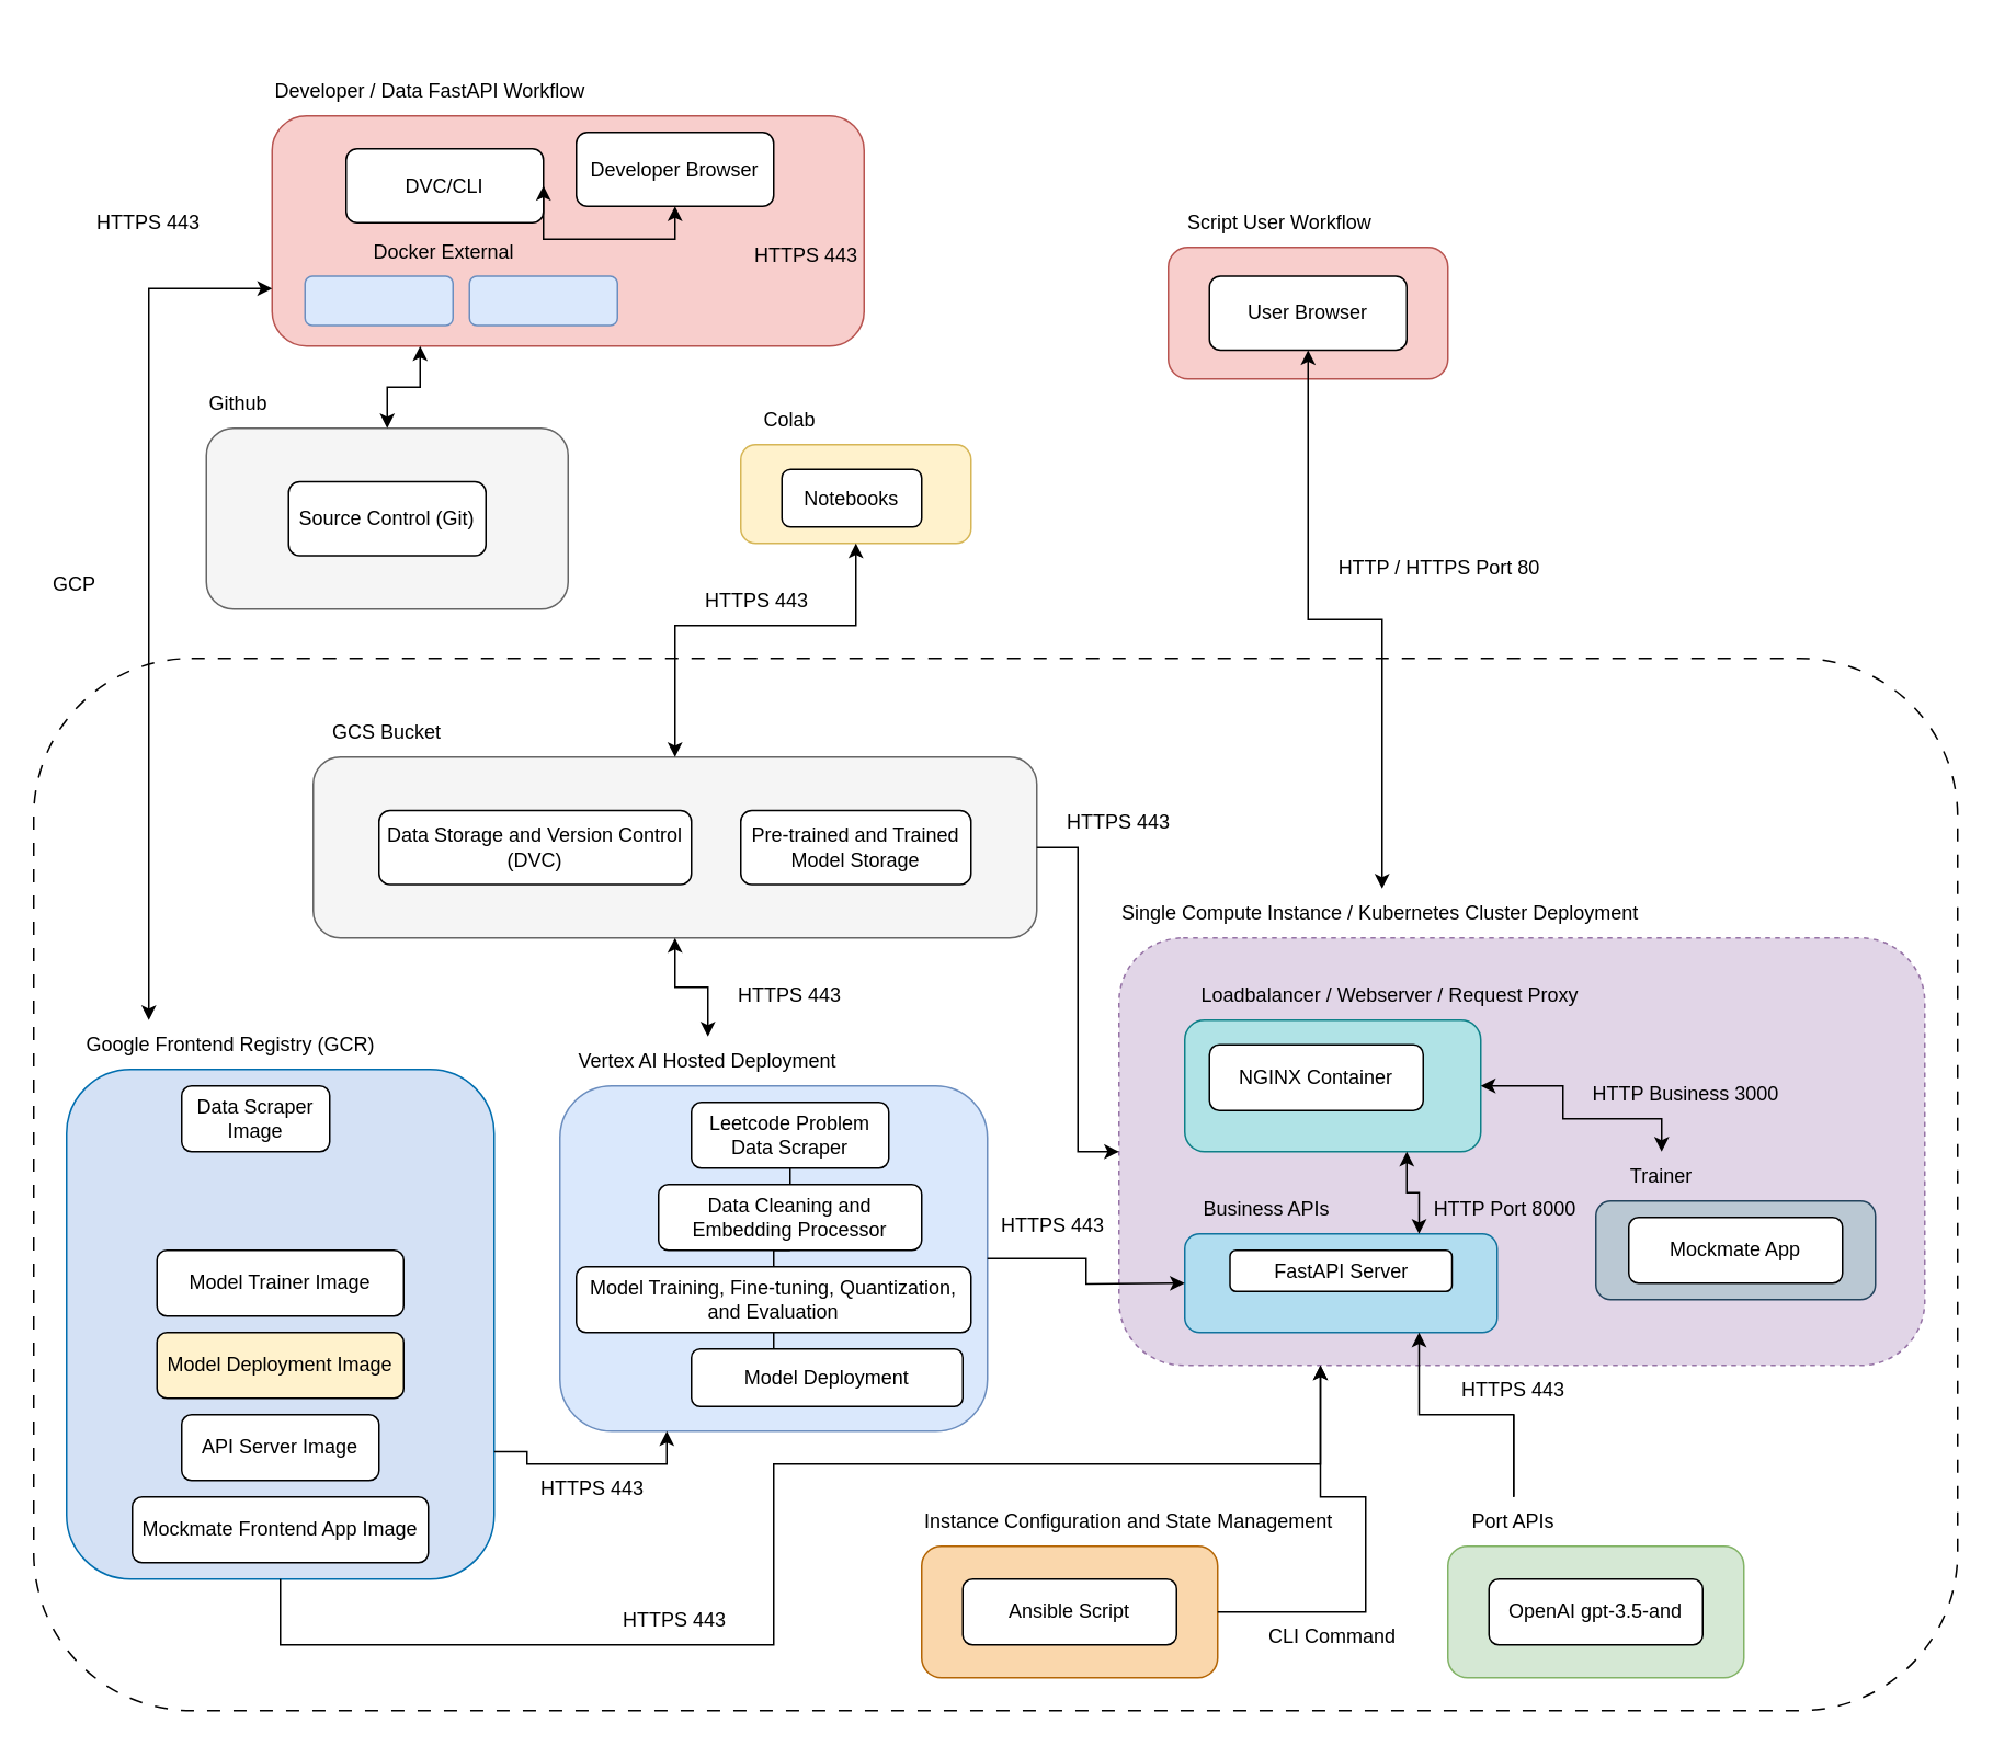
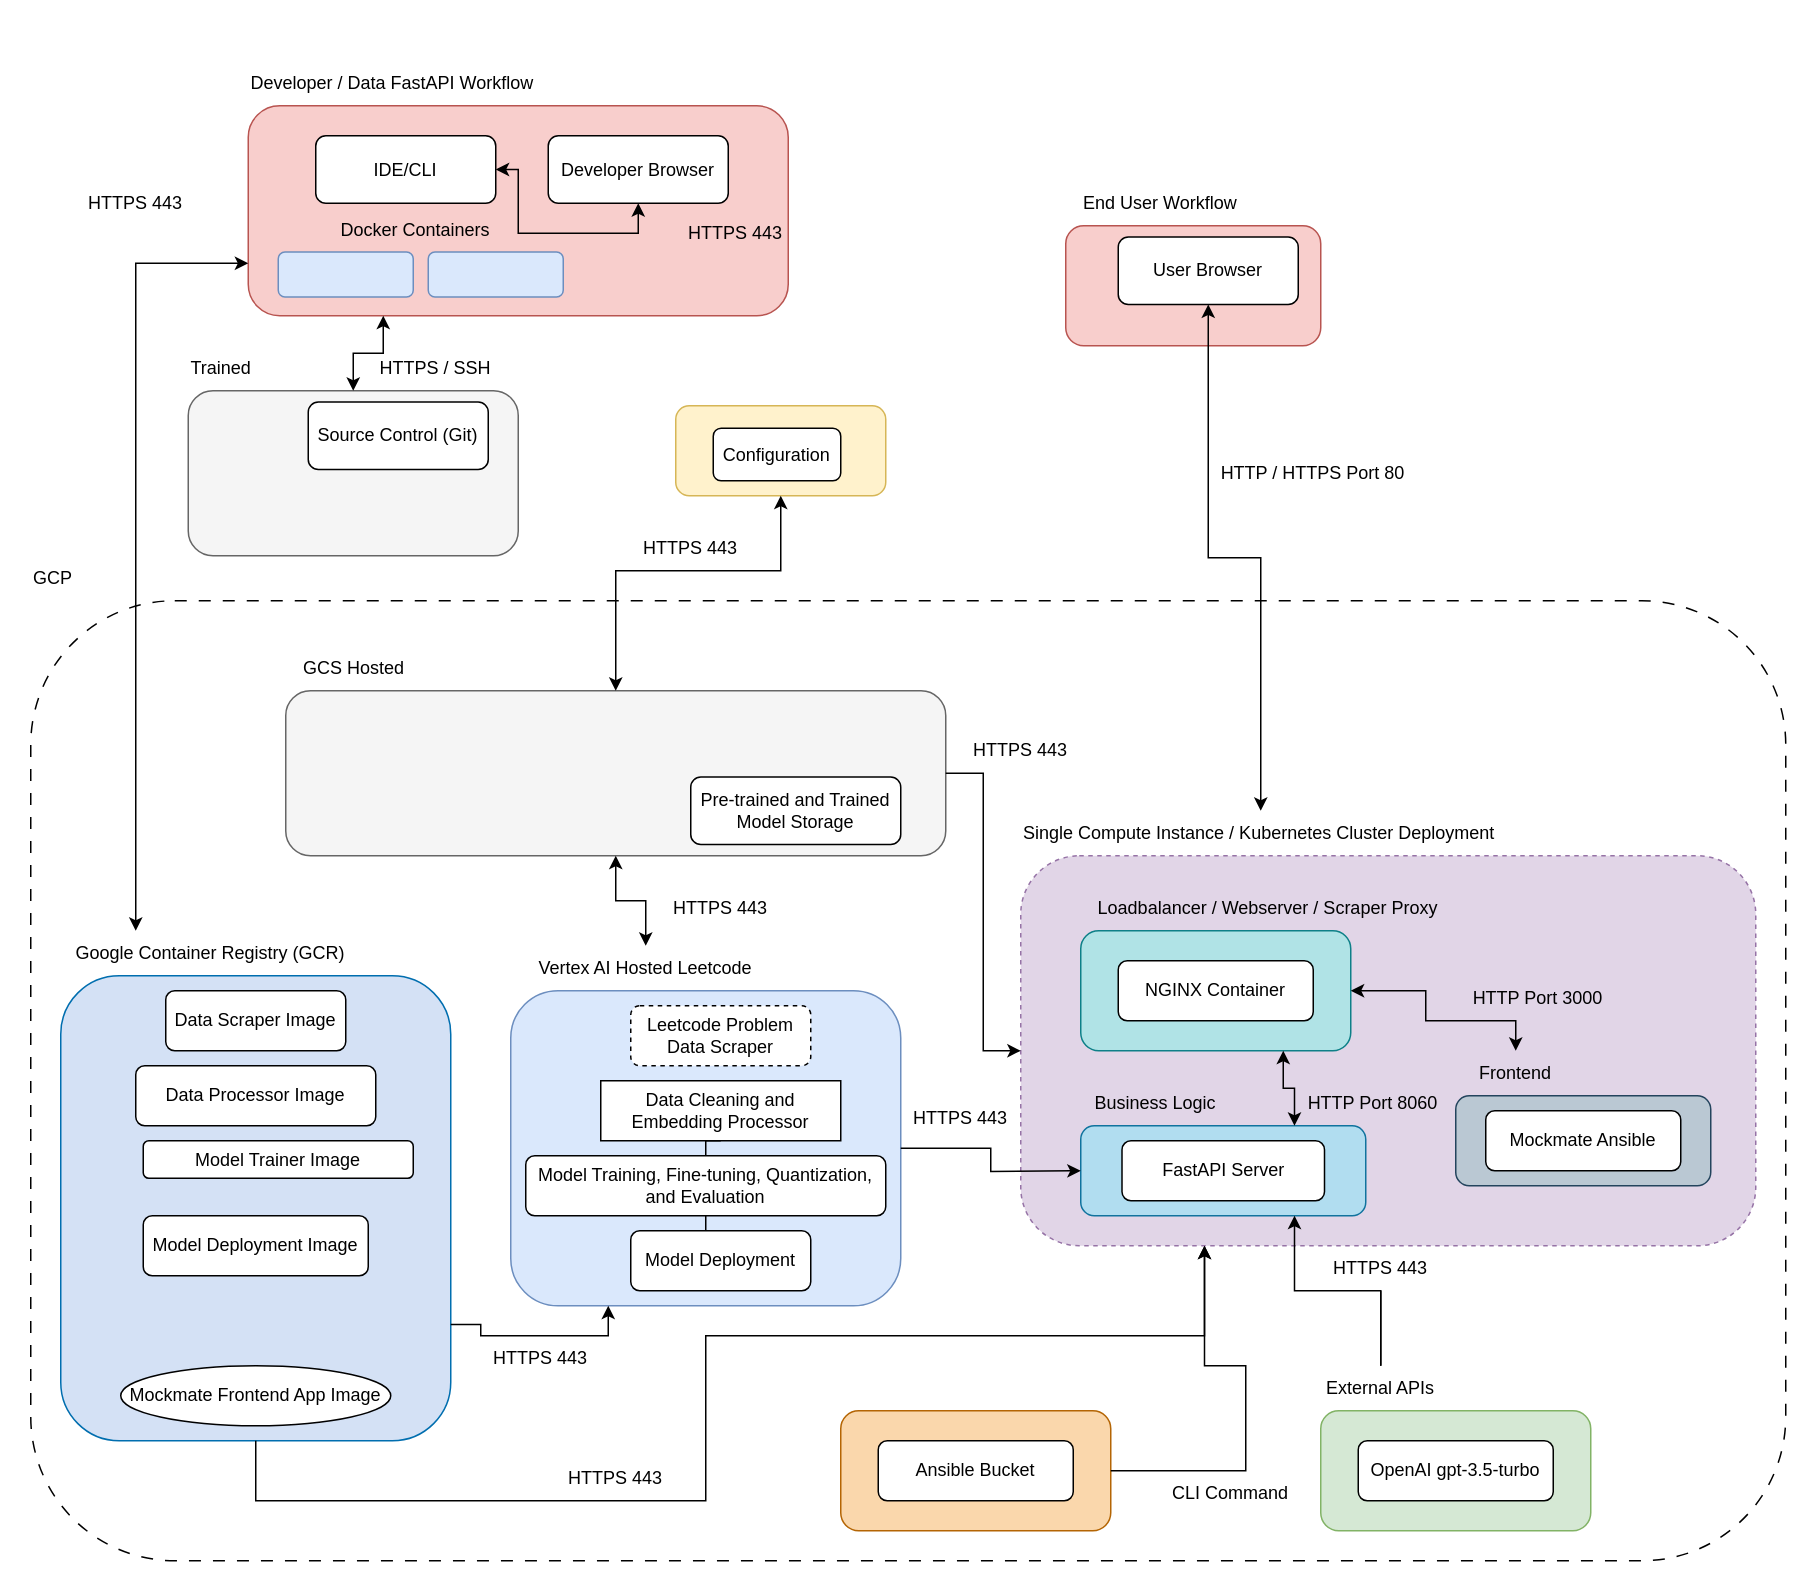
- <mxCell id="40" value="Developer Browser" style="rounded=1;whiteSpace=wrap;html=1;" vertex="1" parent="36"><mxGeometry x="185" y="60" width="120" height="45" as="geometry" /></mxCell>
+ <mxCell id="40" value="Developer Browser" style="rounded=1;whiteSpace=wrap;html=1;" vertex="1" parent="36"><mxGeometry x="200" y="70" width="120" height="45" as="geometry" /></mxCell>
- <mxCell id="38" value="DVC/CLI" style="rounded=1;whiteSpace=wrap;html=1;" parent="36" vertex="1"><mxGeometry x="45" y="70" width="120" height="45" as="geometry" /></mxCell>
+ <mxCell id="38" value="IDE/CLI" style="rounded=1;whiteSpace=wrap;html=1;" parent="36" vertex="1"><mxGeometry x="45" y="70" width="120" height="45" as="geometry" /></mxCell>
- <mxCell id="24" value="Script User Workflow" style="text;html=1;strokeColor=none;fillColor=none;align=left;verticalAlign=middle;whiteSpace=wrap;rounded=0;" vertex="1" parent="21"><mxGeometry x="10" width="190" height="30" as="geometry" /></mxCell>
+ <mxCell id="24" value="End User Workflow" style="text;html=1;strokeColor=none;fillColor=none;align=left;verticalAlign=middle;whiteSpace=wrap;rounded=0;" vertex="1" parent="21"><mxGeometry x="10" width="190" height="30" as="geometry" /></mxCell>
- <mxCell id="43" value="Docker External" style="text;html=1;strokeColor=none;fillColor=none;align=left;verticalAlign=middle;whiteSpace=wrap;rounded=0;" vertex="1" parent="36"><mxGeometry x="60" y="117.5" width="110" height="30" as="geometry" /></mxCell>
+ <mxCell id="43" value="Docker Containers" style="text;html=1;strokeColor=none;fillColor=none;align=left;verticalAlign=middle;whiteSpace=wrap;rounded=0;" vertex="1" parent="36"><mxGeometry x="60" y="117.5" width="110" height="30" as="geometry" /></mxCell>
- <mxCell id="23" value="User Browser" style="rounded=1;whiteSpace=wrap;html=1;" vertex="1" parent="21"><mxGeometry x="25" y="47.5" width="120" height="45" as="geometry" /></mxCell>
+ <mxCell id="23" value="User Browser" style="rounded=1;whiteSpace=wrap;html=1;" vertex="1" parent="21"><mxGeometry x="35" y="37.5" width="120" height="45" as="geometry" /></mxCell>
- <mxCell id="33" value="Github" style="text;html=1;strokeColor=none;fillColor=none;align=left;verticalAlign=middle;whiteSpace=wrap;rounded=0;" parent="31" vertex="1"><mxGeometry width="60" height="30" as="geometry" /></mxCell>
+ <mxCell id="33" value="Trained" style="text;html=1;strokeColor=none;fillColor=none;align=left;verticalAlign=middle;whiteSpace=wrap;rounded=0;" parent="31" vertex="1"><mxGeometry width="60" height="30" as="geometry" /></mxCell>
+ <mxCell id="35" value="HTTPS / SSH" style="text;html=1;strokeColor=none;fillColor=none;align=center;verticalAlign=middle;whiteSpace=wrap;rounded=0;" vertex="1" parent="31"><mxGeometry x="105" width="120" height="30" as="geometry" /></mxCell>
- <mxCell id="6" value="Colab" style="text;html=1;strokeColor=none;fillColor=none;align=center;verticalAlign=middle;whiteSpace=wrap;rounded=0;" parent="3" vertex="1"><mxGeometry width="60" height="30" as="geometry" /></mxCell>
- <mxCell id="5" value="Notebooks" style="rounded=1;whiteSpace=wrap;html=1;" parent="3" vertex="1"><mxGeometry x="25" y="45" width="85" height="35" as="geometry" /></mxCell>
+ <mxCell id="5" value="Configuration" style="rounded=1;whiteSpace=wrap;html=1;" parent="3" vertex="1"><mxGeometry x="25" y="45" width="85" height="35" as="geometry" /></mxCell>
- <mxCell id="34" value="Source Control (Git)" style="rounded=1;whiteSpace=wrap;html=1;" parent="31" vertex="1"><mxGeometry x="50" y="62.5" width="120" height="45" as="geometry" /></mxCell>
+ <mxCell id="34" value="Source Control (Git)" style="rounded=1;whiteSpace=wrap;html=1;" parent="31" vertex="1"><mxGeometry x="80" y="37.5" width="120" height="45" as="geometry" /></mxCell>
- <mxCell id="81" value="HTTP / HTTPS Port 80" style="text;html=1;strokeColor=none;fillColor=none;align=center;verticalAlign=middle;whiteSpace=wrap;rounded=0;" vertex="1" parent="1"><mxGeometry x="800" y="330" width="150" height="30" as="geometry" /></mxCell>
+ <mxCell id="81" value="HTTP / HTTPS Port 80" style="text;html=1;strokeColor=none;fillColor=none;align=center;verticalAlign=middle;whiteSpace=wrap;rounded=0;" vertex="1" parent="1"><mxGeometry x="800" y="300" width="150" height="30" as="geometry" /></mxCell>
- <mxCell id="78" value="GCP" style="text;html=1;strokeColor=none;fillColor=none;align=left;verticalAlign=middle;whiteSpace=wrap;rounded=0;" vertex="1" parent="1"><mxGeometry x="30" y="340" width="60" height="30" as="geometry" /></mxCell>
+ <mxCell id="78" value="GCP" style="text;html=1;strokeColor=none;fillColor=none;align=left;verticalAlign=middle;whiteSpace=wrap;rounded=0;" vertex="1" parent="1"><mxGeometry x="20" y="370" width="60" height="30" as="geometry" /></mxCell>
- <mxCell id="27" value="GCS Bucket" style="text;html=1;strokeColor=none;fillColor=none;align=left;verticalAlign=middle;whiteSpace=wrap;rounded=0;" vertex="1" parent="25"><mxGeometry x="10" width="70" height="30" as="geometry" /></mxCell>
+ <mxCell id="27" value="GCS Hosted" style="text;html=1;strokeColor=none;fillColor=none;align=left;verticalAlign=middle;whiteSpace=wrap;rounded=0;" vertex="1" parent="25"><mxGeometry x="10" width="70" height="30" as="geometry" /></mxCell>
- <mxCell id="28" value="Data Storage and Version Control (DVC)" style="rounded=1;whiteSpace=wrap;html=1;" vertex="1" parent="25"><mxGeometry x="40" y="62.5" width="190" height="45" as="geometry" /></mxCell>
- <mxCell id="29" value="Pre-trained and Trained Model Storage" style="rounded=1;whiteSpace=wrap;html=1;" vertex="1" parent="25"><mxGeometry x="260" y="62.5" width="140" height="45" as="geometry" /></mxCell>
+ <mxCell id="29" value="Pre-trained and Trained Model Storage" style="rounded=1;whiteSpace=wrap;html=1;" vertex="1" parent="25"><mxGeometry x="270" y="87.5" width="140" height="45" as="geometry" /></mxCell>
- <mxCell id="68" value="Loadbalancer / Webserver / Request Proxy" style="text;html=1;strokeColor=none;fillColor=none;align=center;verticalAlign=middle;whiteSpace=wrap;rounded=0;" vertex="1" parent="65"><mxGeometry width="250" height="30" as="geometry" /></mxCell>
+ <mxCell id="68" value="Loadbalancer / Webserver / Scraper Proxy" style="text;html=1;strokeColor=none;fillColor=none;align=center;verticalAlign=middle;whiteSpace=wrap;rounded=0;" vertex="1" parent="65"><mxGeometry width="250" height="30" as="geometry" /></mxCell>
- <mxCell id="48" value="Google Frontend Registry (GCR)" style="text;html=1;strokeColor=none;fillColor=none;align=center;verticalAlign=middle;whiteSpace=wrap;rounded=0;" vertex="1" parent="45"><mxGeometry width="200" height="30" as="geometry" /></mxCell>
+ <mxCell id="48" value="Google Container Registry (GCR)" style="text;html=1;strokeColor=none;fillColor=none;align=center;verticalAlign=middle;whiteSpace=wrap;rounded=0;" vertex="1" parent="45"><mxGeometry width="200" height="30" as="geometry" /></mxCell>
- <mxCell id="11" value="Vertex AI Hosted Deployment" style="text;html=1;strokeColor=none;fillColor=none;align=center;verticalAlign=middle;whiteSpace=wrap;rounded=0;" parent="7" vertex="1"><mxGeometry width="180" height="30" as="geometry" /></mxCell>
+ <mxCell id="11" value="Vertex AI Hosted Leetcode" style="text;html=1;strokeColor=none;fillColor=none;align=center;verticalAlign=middle;whiteSpace=wrap;rounded=0;" parent="7" vertex="1"><mxGeometry width="180" height="30" as="geometry" /></mxCell>
- <mxCell id="67" value="NGINX Container" style="rounded=1;whiteSpace=wrap;html=1;" vertex="1" parent="65"><mxGeometry x="15" y="45" width="130" height="40" as="geometry" /></mxCell>
+ <mxCell id="67" value="NGINX Container" style="rounded=1;whiteSpace=wrap;html=1;" vertex="1" parent="65"><mxGeometry x="25" y="50" width="130" height="40" as="geometry" /></mxCell>
- <mxCell id="69" value="HTTP Business 3000" style="text;html=1;strokeColor=none;fillColor=none;align=center;verticalAlign=middle;whiteSpace=wrap;rounded=0;" vertex="1" parent="54"><mxGeometry x="270" y="110" width="150" height="30" as="geometry" /></mxCell>
+ <mxCell id="69" value="HTTP Port 3000" style="text;html=1;strokeColor=none;fillColor=none;align=center;verticalAlign=middle;whiteSpace=wrap;rounded=0;" vertex="1" parent="54"><mxGeometry x="270" y="110" width="150" height="30" as="geometry" /></mxCell>
- <mxCell id="47" value="Data Scraper Image" style="rounded=1;whiteSpace=wrap;html=1;" vertex="1" parent="45"><mxGeometry x="70" y="40" width="90" height="40" as="geometry" /></mxCell>
+ <mxCell id="47" value="Data Scraper Image" style="rounded=1;whiteSpace=wrap;html=1;" vertex="1" parent="45"><mxGeometry x="70" y="40" width="120" height="40" as="geometry" /></mxCell>
- <mxCell id="10" value="Leetcode Problem Data Scraper" style="rounded=1;whiteSpace=wrap;html=1;" parent="7" vertex="1"><mxGeometry x="80" y="40" width="120" height="40" as="geometry" /></mxCell>
+ <mxCell id="10" value="Leetcode Problem Data Scraper" style="rounded=1;whiteSpace=wrap;html=1;dashed=1;" parent="7" vertex="1"><mxGeometry x="80" y="40" width="120" height="40" as="geometry" /></mxCell>
- <mxCell id="9" style="edgeStyle=orthogonalEdgeStyle;rounded=0;orthogonalLoop=1;jettySize=auto;html=1;exitX=0.5;exitY=1;exitDx=0;exitDy=0;entryX=0.5;entryY=0;entryDx=0;entryDy=0;endArrow=none;endFill=0;startSize=1;" edge="1" parent="7" source="10" target="13"><mxGeometry relative="1" as="geometry" /></mxCell>
- <mxCell id="59" value="Trainer" style="text;html=1;strokeColor=none;fillColor=none;align=center;verticalAlign=middle;whiteSpace=wrap;rounded=0;" parent="57" vertex="1"><mxGeometry width="80" height="30" as="geometry" /></mxCell>
+ <mxCell id="59" value="Frontend" style="text;html=1;strokeColor=none;fillColor=none;align=center;verticalAlign=middle;whiteSpace=wrap;rounded=0;" parent="57" vertex="1"><mxGeometry width="80" height="30" as="geometry" /></mxCell>
+ <mxCell id="49" value="Data Processor Image" style="rounded=1;whiteSpace=wrap;html=1;" vertex="1" parent="45"><mxGeometry x="50" y="90" width="160" height="40" as="geometry" /></mxCell>
- <mxCell id="63" value="Business APIs" style="text;html=1;strokeColor=none;fillColor=none;align=center;verticalAlign=middle;whiteSpace=wrap;rounded=0;" parent="61" vertex="1"><mxGeometry width="100" height="30" as="geometry" /></mxCell>
+ <mxCell id="63" value="Business Logic" style="text;html=1;strokeColor=none;fillColor=none;align=center;verticalAlign=middle;whiteSpace=wrap;rounded=0;" parent="61" vertex="1"><mxGeometry width="100" height="30" as="geometry" /></mxCell>
- <mxCell id="72" value="HTTP Port 8000" style="text;html=1;strokeColor=none;fillColor=none;align=center;verticalAlign=middle;whiteSpace=wrap;rounded=0;" vertex="1" parent="54"><mxGeometry x="160" y="180" width="150" height="30" as="geometry" /></mxCell>
+ <mxCell id="72" value="HTTP Port 8060" style="text;html=1;strokeColor=none;fillColor=none;align=center;verticalAlign=middle;whiteSpace=wrap;rounded=0;" vertex="1" parent="54"><mxGeometry x="160" y="180" width="150" height="30" as="geometry" /></mxCell>
- <mxCell id="13" value="Data Cleaning and Embedding Processor" style="rounded=1;whiteSpace=wrap;html=1;" parent="7" vertex="1"><mxGeometry x="60" y="90" width="160" height="40" as="geometry" /></mxCell>
+ <mxCell id="13" value="Data Cleaning and Embedding Processor" style="whiteSpace=wrap;html=1;rounded=0;" parent="7" vertex="1"><mxGeometry x="60" y="90" width="160" height="40" as="geometry" /></mxCell>
- <mxCell id="60" value="Mockmate App" style="rounded=1;whiteSpace=wrap;html=1;" parent="57" vertex="1"><mxGeometry x="20" y="40" width="130" height="40" as="geometry" /></mxCell>
+ <mxCell id="60" value="Mockmate Ansible" style="rounded=1;whiteSpace=wrap;html=1;" parent="57" vertex="1"><mxGeometry x="20" y="40" width="130" height="40" as="geometry" /></mxCell>
- <mxCell id="64" value="FastAPI Server" style="rounded=1;whiteSpace=wrap;html=1;" parent="61" vertex="1"><mxGeometry x="27.5" y="40" width="135" height="25" as="geometry" /></mxCell>
+ <mxCell id="64" value="FastAPI Server" style="rounded=1;whiteSpace=wrap;html=1;" parent="61" vertex="1"><mxGeometry x="27.5" y="40" width="135" height="40" as="geometry" /></mxCell>
- <mxCell id="50" value="Model Trainer Image" style="rounded=1;whiteSpace=wrap;html=1;" vertex="1" parent="45"><mxGeometry x="55" y="140" width="150" height="40" as="geometry" /></mxCell>
+ <mxCell id="50" value="Model Trainer Image" style="rounded=1;whiteSpace=wrap;html=1;" vertex="1" parent="45"><mxGeometry x="55" y="140" width="180" height="25" as="geometry" /></mxCell>
- <mxCell id="51" value="Model Deployment Image" style="rounded=1;whiteSpace=wrap;html=1;fillColor=#fff2cc;" vertex="1" parent="45"><mxGeometry x="55" y="190" width="150" height="40" as="geometry" /></mxCell>
+ <mxCell id="51" value="Model Deployment Image" style="rounded=1;whiteSpace=wrap;html=1;" vertex="1" parent="45"><mxGeometry x="55" y="190" width="150" height="40" as="geometry" /></mxCell>
- <mxCell id="16" value="Model Deployment" style="rounded=1;whiteSpace=wrap;html=1;" parent="7" vertex="1"><mxGeometry x="80" y="190" width="165" height="35" as="geometry" /></mxCell>
+ <mxCell id="16" value="Model Deployment" style="rounded=1;whiteSpace=wrap;html=1;" parent="7" vertex="1"><mxGeometry x="80" y="190" width="120" height="40" as="geometry" /></mxCell>
- <mxCell id="52" value="API Server Image" style="rounded=1;whiteSpace=wrap;html=1;" vertex="1" parent="45"><mxGeometry x="70" y="240" width="120" height="40" as="geometry" /></mxCell>
- <mxCell id="76" value="Instance Configuration and State Management" style="text;html=1;strokeColor=none;fillColor=none;align=left;verticalAlign=middle;whiteSpace=wrap;rounded=0;" vertex="1" parent="73"><mxGeometry width="270" height="30" as="geometry" /></mxCell>
- <mxCell id="20" value="Port APIs" style="text;html=1;strokeColor=none;fillColor=none;align=center;verticalAlign=middle;whiteSpace=wrap;rounded=0;" parent="17" vertex="1"><mxGeometry width="80" height="30" as="geometry" /></mxCell>
+ <mxCell id="20" value="External APIs" style="text;html=1;strokeColor=none;fillColor=none;align=center;verticalAlign=middle;whiteSpace=wrap;rounded=0;" parent="17" vertex="1"><mxGeometry width="80" height="30" as="geometry" /></mxCell>
- <mxCell id="53" value="Mockmate Frontend App Image" style="rounded=1;whiteSpace=wrap;html=1;" vertex="1" parent="45"><mxGeometry x="40" y="290" width="180" height="40" as="geometry" /></mxCell>
+ <mxCell id="53" value="Mockmate Frontend App Image" style="ellipse;whiteSpace=wrap;html=1;" vertex="1" parent="45"><mxGeometry x="40" y="290" width="180" height="40" as="geometry" /></mxCell>
- <mxCell id="75" value="Ansible Script" style="rounded=1;whiteSpace=wrap;html=1;" vertex="1" parent="73"><mxGeometry x="25" y="50" width="130" height="40" as="geometry" /></mxCell>
+ <mxCell id="75" value="Ansible Bucket" style="rounded=1;whiteSpace=wrap;html=1;" vertex="1" parent="73"><mxGeometry x="25" y="50" width="130" height="40" as="geometry" /></mxCell>
- <mxCell id="19" value="OpenAI gpt-3.5-and" style="rounded=1;whiteSpace=wrap;html=1;" parent="17" vertex="1"><mxGeometry x="25" y="50" width="130" height="40" as="geometry" /></mxCell>
+ <mxCell id="19" value="OpenAI gpt-3.5-turbo" style="rounded=1;whiteSpace=wrap;html=1;" parent="17" vertex="1"><mxGeometry x="25" y="50" width="130" height="40" as="geometry" /></mxCell>
- <mxCell id="77" value="CLI Command" style="text;html=1;strokeColor=none;fillColor=none;align=center;verticalAlign=middle;whiteSpace=wrap;rounded=0;" vertex="1" parent="73"><mxGeometry x="190" y="70" width="120" height="30" as="geometry" /></mxCell>
+ <mxCell id="77" value="CLI Command" style="text;html=1;strokeColor=none;fillColor=none;align=center;verticalAlign=middle;whiteSpace=wrap;rounded=0;" vertex="1" parent="73"><mxGeometry x="200" y="70" width="120" height="30" as="geometry" /></mxCell>
